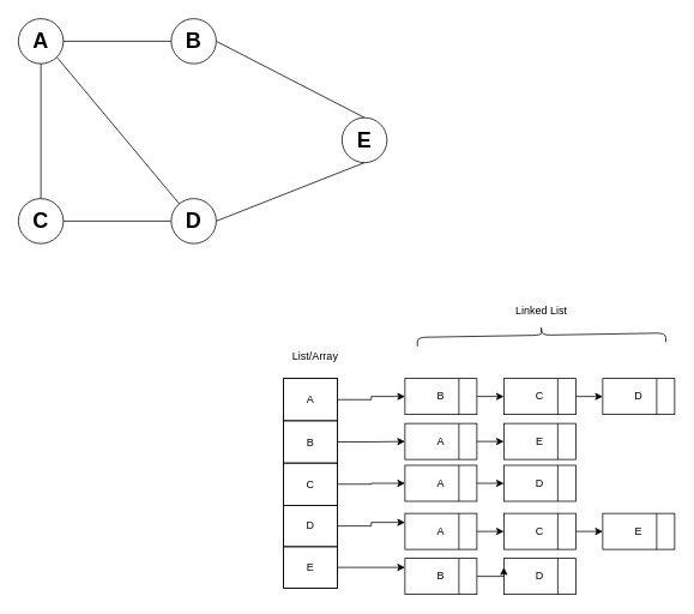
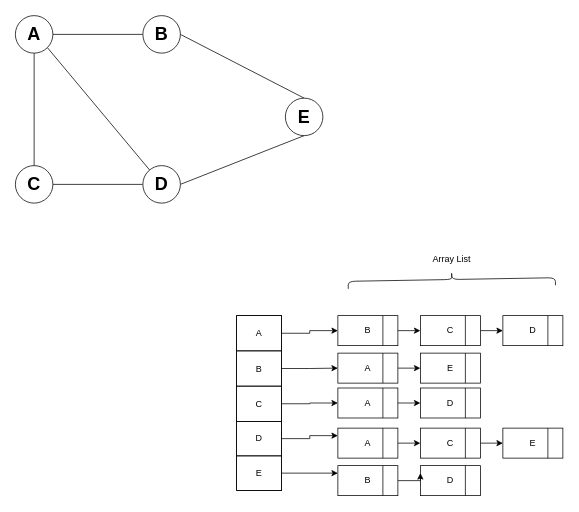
- <mxCell id="62" value="Linked List" style="text;html=1;strokeColor=none;fillColor=none;align=center;verticalAlign=middle;whiteSpace=wrap;rounded=0;" vertex="1" parent="1"><mxGeometry x="572" y="330" width="60" height="30" as="geometry" /></mxCell>
+ <mxCell id="62" value="Array List" style="text;html=1;strokeColor=none;fillColor=none;align=center;verticalAlign=middle;whiteSpace=wrap;rounded=0;" vertex="1" parent="1"><mxGeometry x="572" y="330" width="60" height="30" as="geometry" /></mxCell>
- <mxCell id="55" value="List/Array" style="text;html=1;align=center;verticalAlign=middle;resizable=0;points=[];autosize=1;strokeColor=none;fillColor=none;" vertex="1" parent="1"><mxGeometry x="315" y="380" width="70" height="30" as="geometry" /></mxCell>
